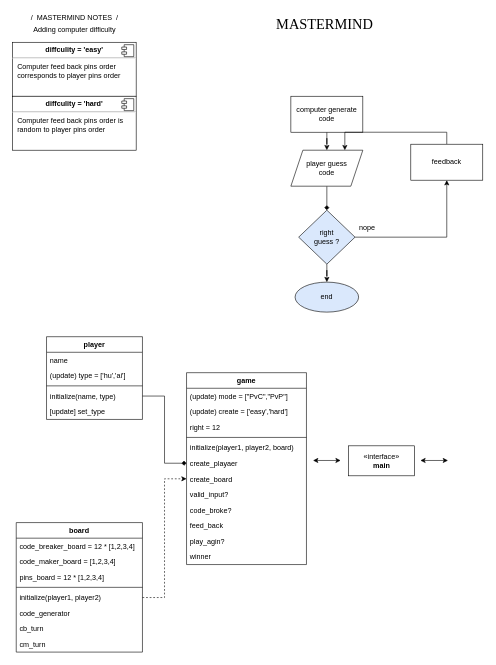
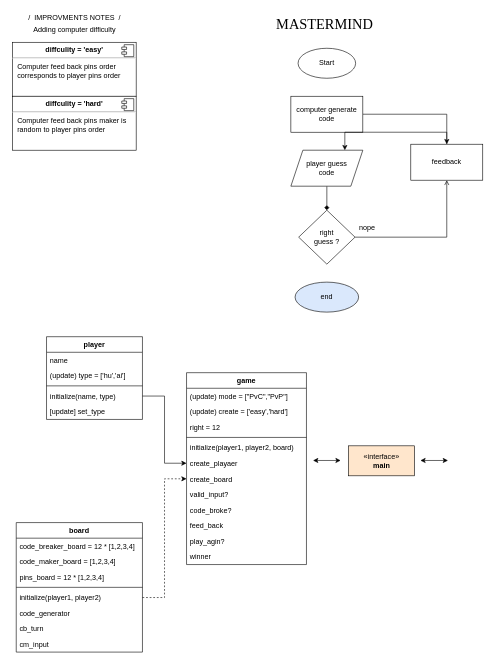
- <mxCell id="47" value="/&amp;nbsp; MASTERMIND NOTES&amp;nbsp; /" style="text;html=1;align=center;verticalAlign=middle;resizable=0;points=[];autosize=1;fontColor=#000000;" vertex="1" parent="1"><mxGeometry x="38" y="20" width="170" height="20" as="geometry" /></mxCell>
+ <mxCell id="47" value="/&amp;nbsp; IMPROVMENTS NOTES&amp;nbsp; /" style="text;html=1;align=center;verticalAlign=middle;resizable=0;points=[];autosize=1;fontColor=#000000;" vertex="1" parent="1"><mxGeometry x="38" y="20" width="170" height="20" as="geometry" /></mxCell>
+ <mxCell id="3" value="Start" style="ellipse;whiteSpace=wrap;html=1;" vertex="1" parent="1"><mxGeometry x="496" y="80" width="96" height="50" as="geometry" /></mxCell>
- <mxCell id="45" value="&lt;p style=&quot;margin: 0px ; margin-top: 6px ; text-align: center&quot;&gt;&lt;b&gt;diffculity = 'hard'&lt;/b&gt;&lt;/p&gt;&lt;hr&gt;&lt;p style=&quot;margin: 0px ; margin-left: 8px&quot;&gt;Computer feed back pins order is&amp;nbsp;&lt;/p&gt;&lt;p style=&quot;margin: 0px ; margin-left: 8px&quot;&gt;&lt;span&gt;random to player pins order&lt;/span&gt;&lt;/p&gt;" style="align=left;overflow=fill;html=1;dropTarget=0;" vertex="1" parent="42"><mxGeometry y="90" width="206" height="90" as="geometry" /></mxCell>
+ <mxCell id="45" value="&lt;p style=&quot;margin: 0px ; margin-top: 6px ; text-align: center&quot;&gt;&lt;b&gt;diffculity = 'hard'&lt;/b&gt;&lt;/p&gt;&lt;hr&gt;&lt;p style=&quot;margin: 0px ; margin-left: 8px&quot;&gt;Computer feed back pins maker is&amp;nbsp;&lt;/p&gt;&lt;p style=&quot;margin: 0px ; margin-left: 8px&quot;&gt;&lt;span&gt;random to player pins order&lt;/span&gt;&lt;/p&gt;" style="align=left;overflow=fill;html=1;dropTarget=0;" vertex="1" parent="42"><mxGeometry y="90" width="206" height="90" as="geometry" /></mxCell>
- <mxCell id="4" value="" style="edgeStyle=orthogonalEdgeStyle;rounded=0;orthogonalLoop=1;jettySize=auto;html=1;" edge="1" parent="1" source="5" target="7"><mxGeometry relative="1" as="geometry" /></mxCell>
+ <mxCell id="4" value="" style="edgeStyle=orthogonalEdgeStyle;rounded=0;orthogonalLoop=1;jettySize=auto;html=1;" edge="1" parent="1" source="5" target="12"><mxGeometry relative="1" as="geometry" /></mxCell>
- <mxCell id="8" value="" style="edgeStyle=orthogonalEdgeStyle;rounded=0;orthogonalLoop=1;jettySize=auto;html=1;" edge="1" parent="1" source="10" target="12"><mxGeometry relative="1" as="geometry" /></mxCell>
+ <mxCell id="8" value="" style="edgeStyle=orthogonalEdgeStyle;rounded=0;orthogonalLoop=1;jettySize=auto;html=1;endArrow=open;" edge="1" parent="1" source="10" target="12"><mxGeometry relative="1" as="geometry" /></mxCell>
- <mxCell id="10" value="right &lt;br&gt;guess ?" style="rhombus;whiteSpace=wrap;html=1;fillColor=#dae8fc;" vertex="1" parent="1"><mxGeometry x="497" y="350" width="94" height="90" as="geometry" /></mxCell>
+ <mxCell id="10" value="right &lt;br&gt;guess ?" style="rhombus;whiteSpace=wrap;html=1;" vertex="1" parent="1"><mxGeometry x="497" y="350" width="94" height="90" as="geometry" /></mxCell>
- <mxCell id="9" value="" style="edgeStyle=orthogonalEdgeStyle;rounded=0;orthogonalLoop=1;jettySize=auto;html=1;" edge="1" parent="1" source="10" target="13"><mxGeometry relative="1" as="geometry" /></mxCell>
- <mxCell id="51" value="«interface»&lt;br&gt;&lt;b&gt;main&lt;/b&gt;" style="html=1;labelBackgroundColor=none;fontColor=#000000;" vertex="1" parent="1"><mxGeometry x="580" y="743" width="110" height="50" as="geometry" /></mxCell>
+ <mxCell id="51" value="«interface»&lt;br&gt;&lt;b&gt;main&lt;/b&gt;" style="html=1;labelBackgroundColor=none;fontColor=#000000;fillColor=#ffe6cc;" vertex="1" parent="1"><mxGeometry x="580" y="743" width="110" height="50" as="geometry" /></mxCell>
- <mxCell id="49" style="edgeStyle=orthogonalEdgeStyle;rounded=0;orthogonalLoop=1;jettySize=auto;html=1;entryX=0;entryY=0.5;entryDx=0;entryDy=0;fontColor=#000000;endArrow=diamond;" edge="1" parent="1" source="18" target="35"><mxGeometry relative="1" as="geometry" /></mxCell>
+ <mxCell id="49" style="edgeStyle=orthogonalEdgeStyle;rounded=0;orthogonalLoop=1;jettySize=auto;html=1;entryX=0;entryY=0.5;entryDx=0;entryDy=0;fontColor=#000000;" edge="1" parent="1" source="18" target="35"><mxGeometry relative="1" as="geometry" /></mxCell>
- <mxCell id="28" value="cm_turn" style="text;strokeColor=none;fillColor=none;align=left;verticalAlign=top;spacingLeft=4;spacingRight=4;overflow=hidden;rotatable=0;points=[[0,0.5],[1,0.5]];portConstraint=eastwest;" vertex="1" parent="20"><mxGeometry y="190" width="210.5" height="26" as="geometry" /></mxCell>
+ <mxCell id="28" value="cm_input" style="text;strokeColor=none;fillColor=none;align=left;verticalAlign=top;spacingLeft=4;spacingRight=4;overflow=hidden;rotatable=0;points=[[0,0.5],[1,0.5]];portConstraint=eastwest;" vertex="1" parent="20"><mxGeometry y="190" width="210.5" height="26" as="geometry" /></mxCell>
